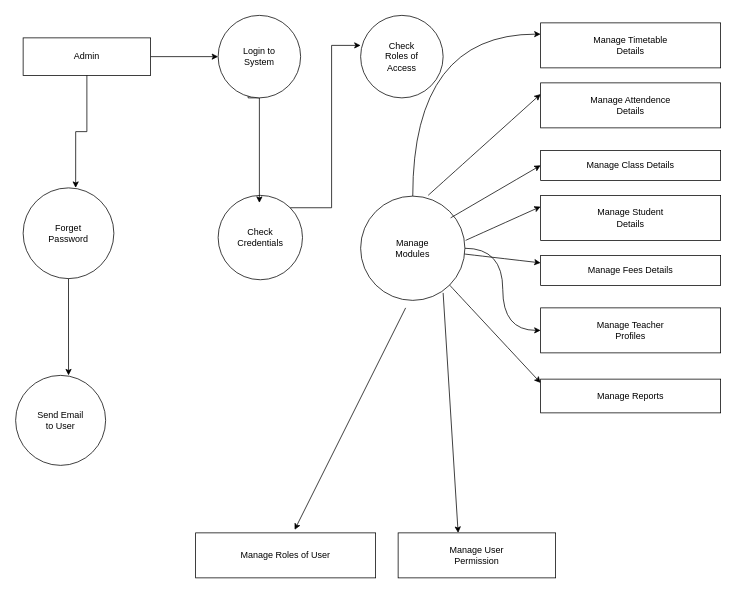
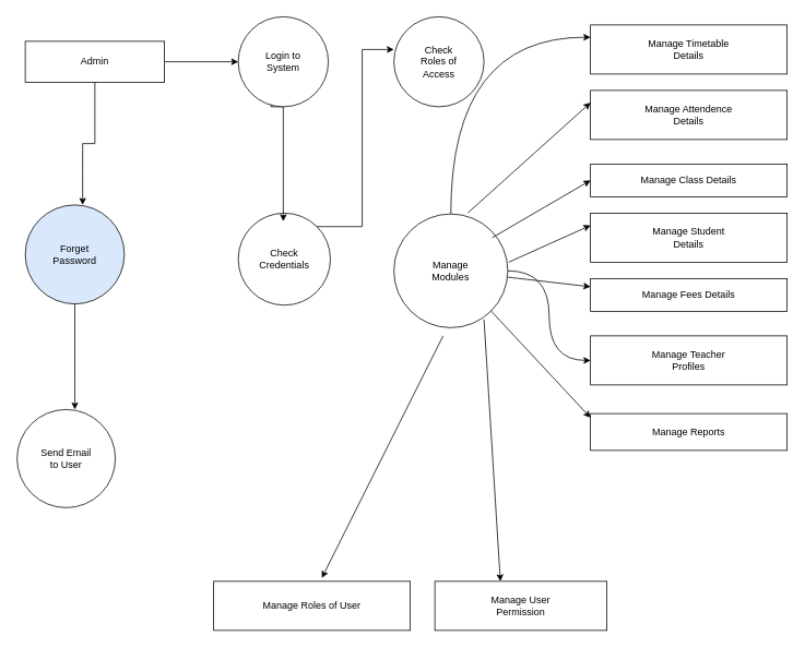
- <mxCell id="19" value="Forget&lt;div&gt;Password&lt;/div&gt;" style="ellipse;whiteSpace=wrap;html=1;aspect=fixed;" vertex="1" parent="1"><mxGeometry x="30" y="250" width="121" height="121" as="geometry" /></mxCell>
+ <mxCell id="19" value="Forget&lt;div&gt;Password&lt;/div&gt;" style="ellipse;whiteSpace=wrap;html=1;aspect=fixed;fillColor=#dae8fc;" vertex="1" parent="1"><mxGeometry x="30" y="250" width="121" height="121" as="geometry" /></mxCell>
